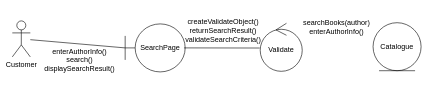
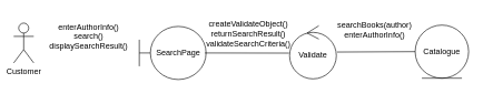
- <mxCell id="6" value="" style="endArrow=none;html=1;rounded=0;entryX=0;entryY=0.5;entryDx=0;entryDy=0;entryPerimeter=0;" edge="1" parent="1" source="2" target="3"><mxGeometry width="50" height="50" relative="1" as="geometry"><mxPoint x="148" y="169" as="sourcePoint" /><mxPoint x="198" y="119" as="targetPoint" /></mxGeometry></mxCell>
+ <mxCell id="8" value="" style="endArrow=none;html=1;rounded=0;exitX=1.017;exitY=0.495;exitDx=0;exitDy=0;exitPerimeter=0;entryX=0;entryY=0.5;entryDx=0;entryDy=0;" edge="1" parent="1" source="4" target="5"><mxGeometry width="50" height="50" relative="1" as="geometry"><mxPoint x="528" y="189" as="sourcePoint" /><mxPoint x="618" y="79" as="targetPoint" /></mxGeometry></mxCell>
- <mxCell id="9" value="enterAuthorInfo()&lt;div&gt;search()&lt;/div&gt;&lt;div&gt;displaySearchResult()&lt;/div&gt;" style="text;html=1;align=center;verticalAlign=middle;resizable=0;points=[];autosize=1;strokeColor=none;fillColor=none;" vertex="1" parent="1"><mxGeometry x="62" y="69" width="140" height="60" as="geometry" /></mxCell>
+ <mxCell id="9" value="enterAuthorInfo()&lt;div&gt;search()&lt;/div&gt;&lt;div&gt;displaySearchResult()&lt;/div&gt;" style="text;html=1;align=center;verticalAlign=middle;resizable=0;points=[];autosize=1;strokeColor=none;fillColor=none;" vertex="1" parent="1"><mxGeometry x="62" y="24" width="140" height="60" as="geometry" /></mxCell>
